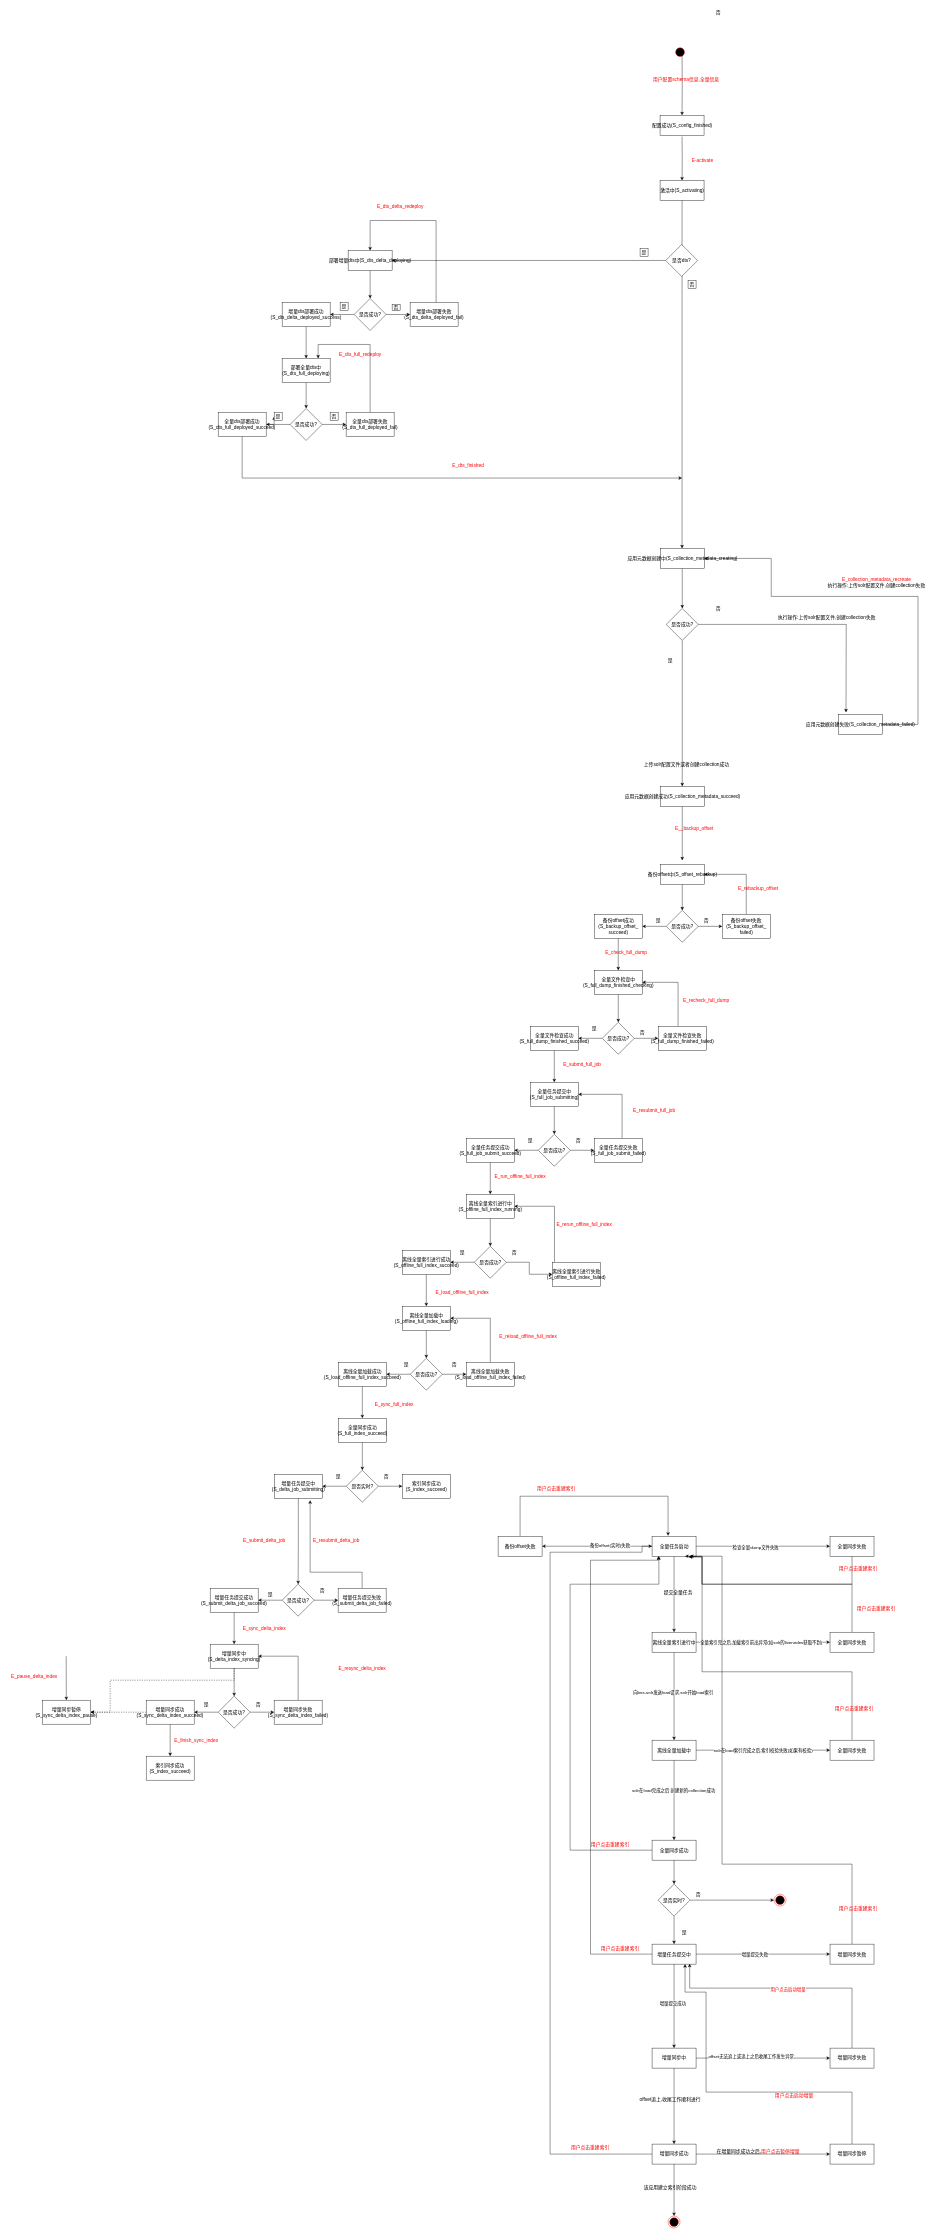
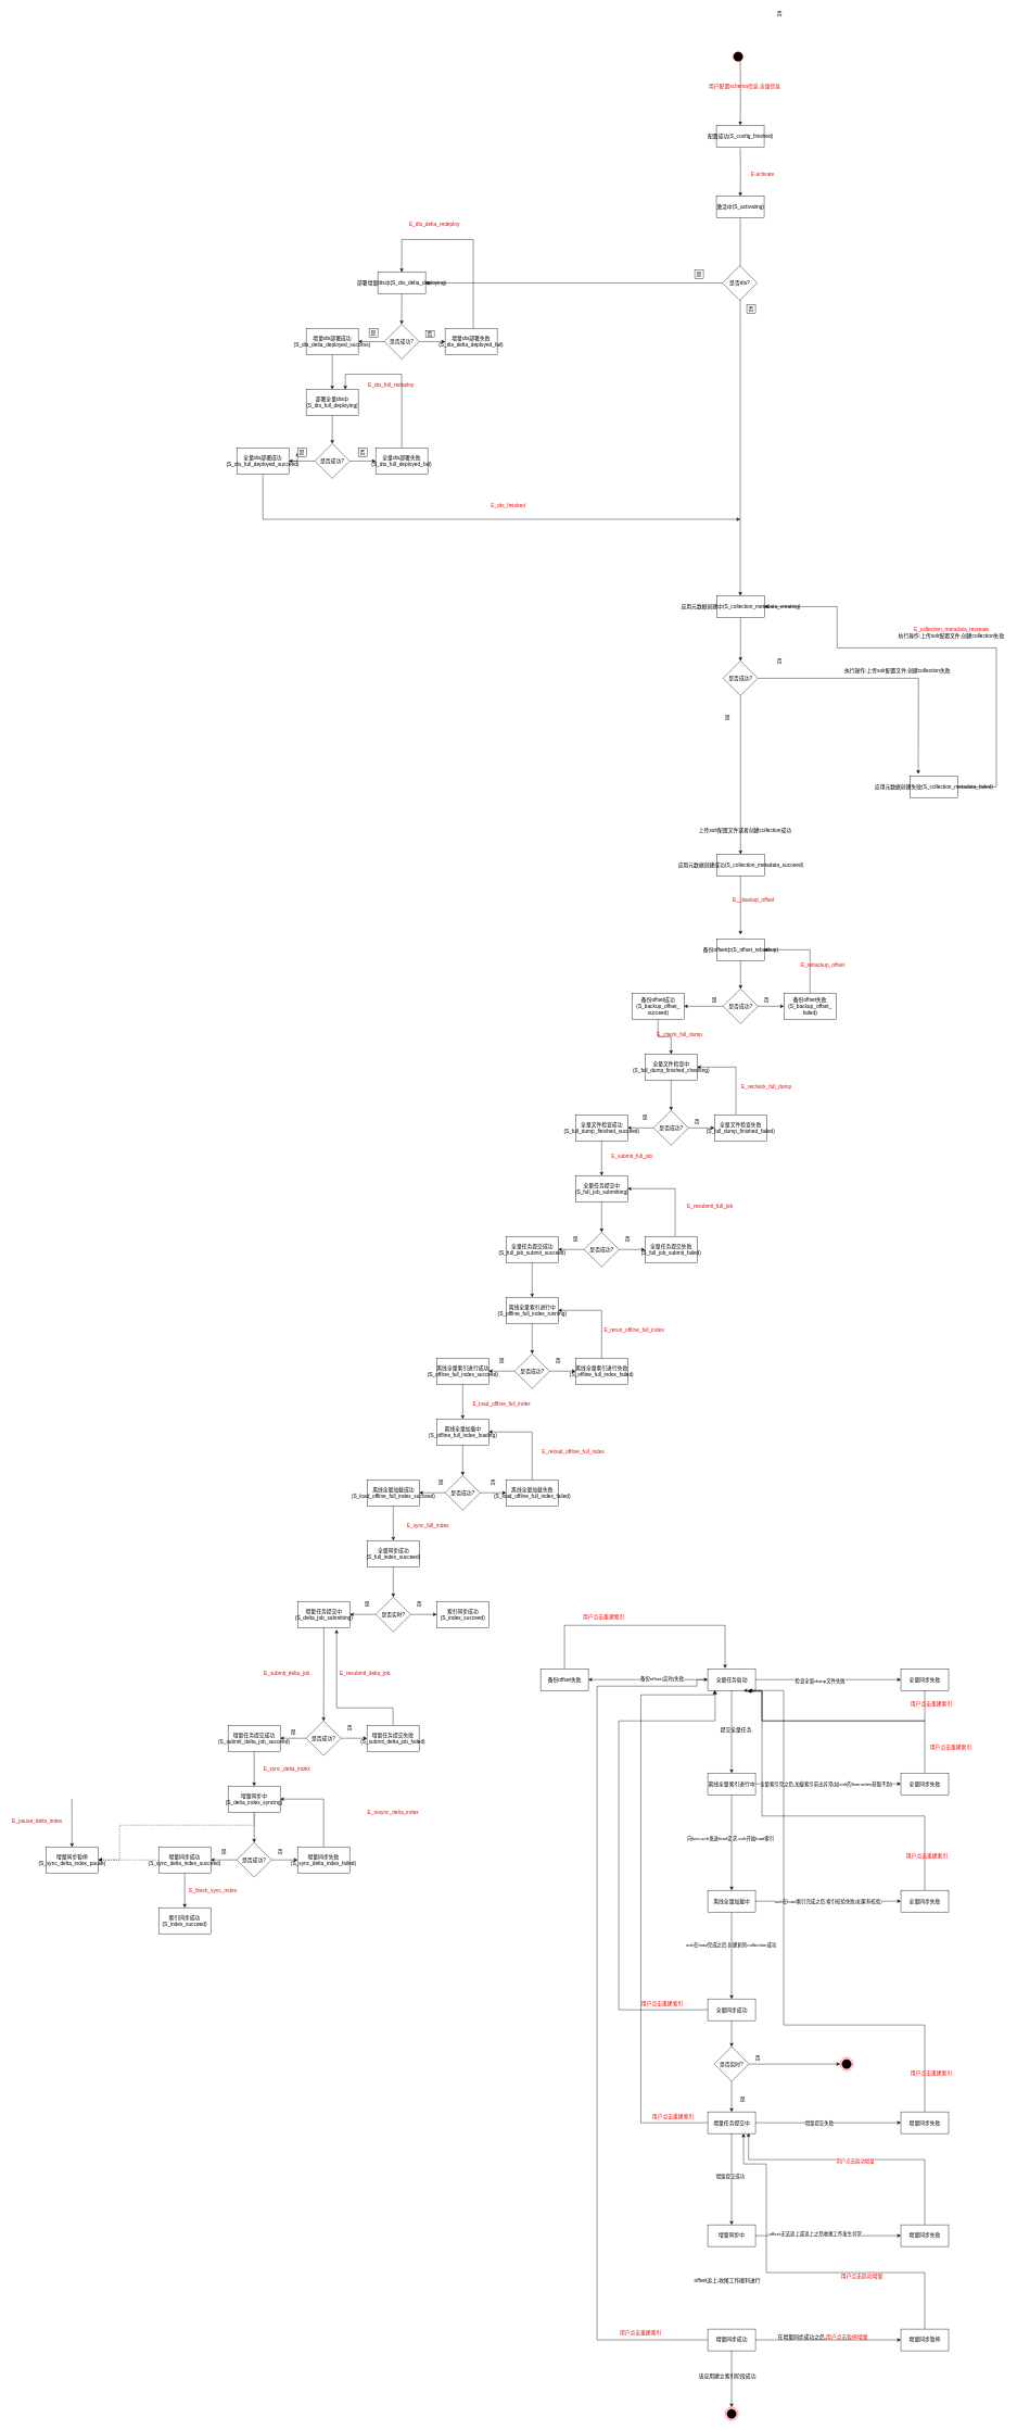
- <mxCell id="132" value="&lt;span&gt;备份offset成功(S_backup_offset_&lt;/span&gt;&lt;br&gt;&lt;span&gt;succeed)&lt;/span&gt;" style="whiteSpace=wrap;html=1;" vertex="1" parent="1"><mxGeometry x="1485.5" y="2285" width="120" height="60" as="geometry" /></mxCell>
+ <mxCell id="132" value="&lt;span&gt;备份offset成功(S_backup_offset_&lt;/span&gt;&lt;br&gt;&lt;span&gt;succeed)&lt;/span&gt;" style="whiteSpace=wrap;html=1;" vertex="1" parent="1"><mxGeometry x="1455.5" y="2285" width="120" height="60" as="geometry" /></mxCell>
- <mxCell id="164" value="&lt;font color=&quot;#ff0000&quot;&gt;E_run_offline_full_index&lt;/font&gt;" style="text;html=1;align=center;verticalAlign=middle;resizable=0;points=[];autosize=1;" vertex="1" parent="1"><mxGeometry x="1230" y="2930" width="140" height="20" as="geometry" /></mxCell>
- <mxCell id="169" value="离线全量索引进行失败(S_offline_full_index_failed)" style="whiteSpace=wrap;html=1;" vertex="1" parent="1"><mxGeometry x="1380.5" y="3155" width="120" height="60" as="geometry" /></mxCell>
+ <mxCell id="169" value="离线全量索引进行失败(S_offline_full_index_failed)" style="whiteSpace=wrap;html=1;" vertex="1" parent="1"><mxGeometry x="1325.5" y="3125" width="120" height="60" as="geometry" /></mxCell>
- <mxCell id="48" value="" style="edgeStyle=orthogonalEdgeStyle;rounded=0;orthogonalLoop=1;jettySize=auto;html=1;" parent="1" source="51" target="57" edge="1"><mxGeometry relative="1" as="geometry" /></mxCell>
